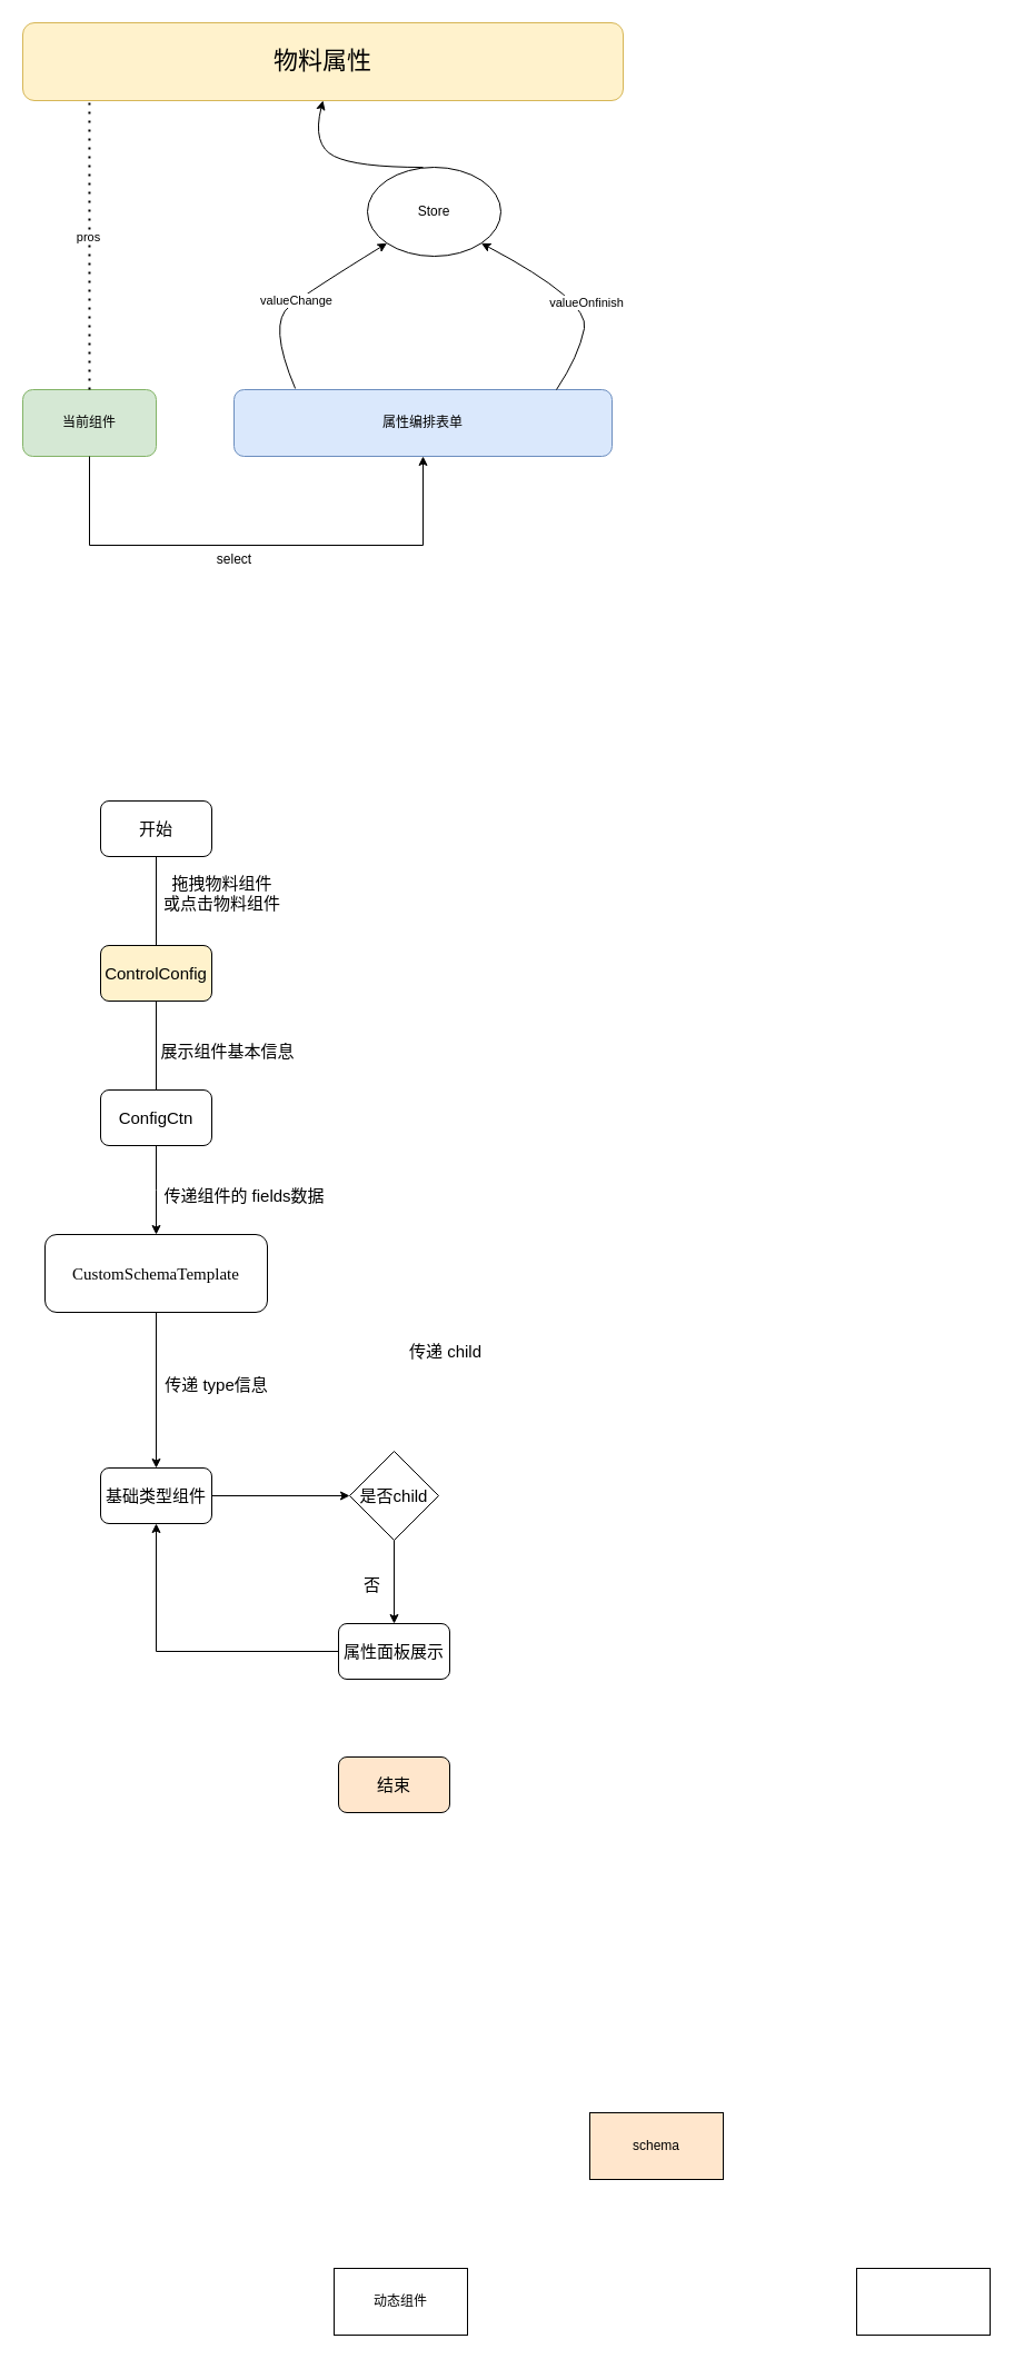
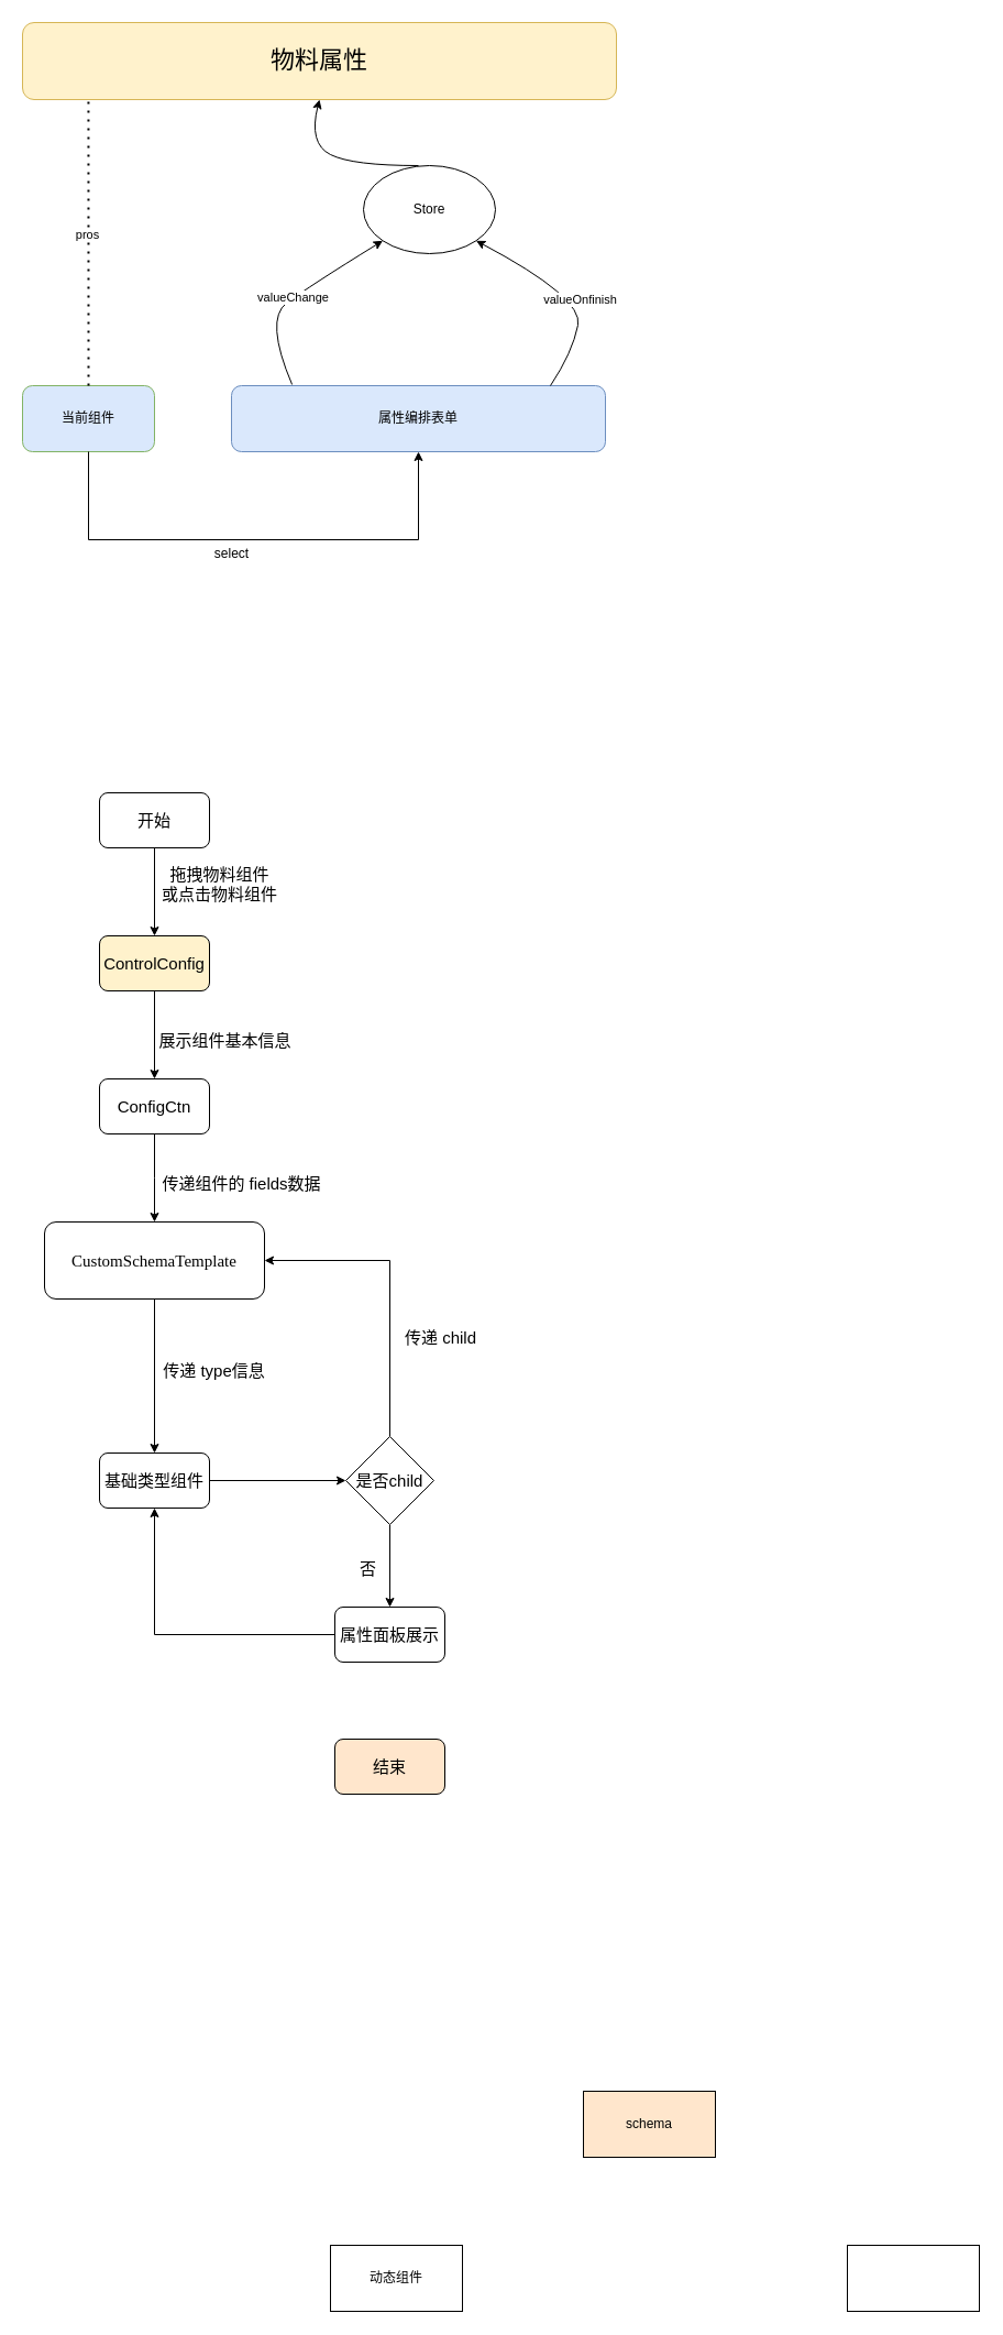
- <mxCell id="3" value="当前组件" style="rounded=1;whiteSpace=wrap;html=1;fillColor=#d5e8d4;strokeColor=#82b366;" parent="1" vertex="1"><mxGeometry x="20" y="350" width="120" height="60" as="geometry" /></mxCell>
+ <mxCell id="3" value="当前组件" style="rounded=1;whiteSpace=wrap;html=1;fillColor=#dae8fc;strokeColor=#82b366;" parent="1" vertex="1"><mxGeometry x="20" y="350" width="120" height="60" as="geometry" /></mxCell>
- <mxCell id="14" value="" style="edgeStyle=orthogonalEdgeStyle;rounded=0;orthogonalLoop=1;jettySize=auto;html=1;fontSize=15;endArrow=none;" parent="1" source="15" target="17" edge="1"><mxGeometry relative="1" as="geometry" /></mxCell>
+ <mxCell id="14" value="" style="edgeStyle=orthogonalEdgeStyle;rounded=0;orthogonalLoop=1;jettySize=auto;html=1;fontSize=15;" parent="1" source="15" target="17" edge="1"><mxGeometry relative="1" as="geometry" /></mxCell>
- <mxCell id="16" value="" style="edgeStyle=orthogonalEdgeStyle;rounded=0;orthogonalLoop=1;jettySize=auto;html=1;fontSize=15;endArrow=none;" parent="1" source="17" target="19" edge="1"><mxGeometry relative="1" as="geometry" /></mxCell>
+ <mxCell id="16" value="" style="edgeStyle=orthogonalEdgeStyle;rounded=0;orthogonalLoop=1;jettySize=auto;html=1;fontSize=15;" parent="1" source="17" target="19" edge="1"><mxGeometry relative="1" as="geometry" /></mxCell>
+ <mxCell id="34" style="edgeStyle=orthogonalEdgeStyle;rounded=0;orthogonalLoop=1;jettySize=auto;html=1;exitX=0.5;exitY=0;exitDx=0;exitDy=0;entryX=1;entryY=0.5;entryDx=0;entryDy=0;fontSize=15;" parent="1" source="36" target="21" edge="1"><mxGeometry relative="1" as="geometry" /></mxCell>
